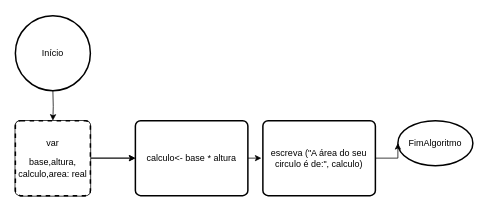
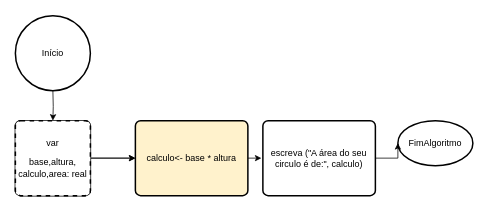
- <mxCell id="7" value="&lt;p class=&quot;MsoNormal&quot;&gt;calculo&amp;lt;- base * altura&lt;/p&gt;" style="rounded=1;whiteSpace=wrap;html=1;absoluteArcSize=1;arcSize=14;strokeWidth=2;" vertex="1" parent="1"><mxGeometry x="180" y="160" width="150" height="100" as="geometry" /></mxCell>
+ <mxCell id="7" value="&lt;p class=&quot;MsoNormal&quot;&gt;calculo&amp;lt;- base * altura&lt;/p&gt;" style="rounded=1;whiteSpace=wrap;html=1;absoluteArcSize=1;arcSize=14;strokeWidth=2;fillColor=#fff2cc;" vertex="1" parent="1"><mxGeometry x="180" y="160" width="150" height="100" as="geometry" /></mxCell>
